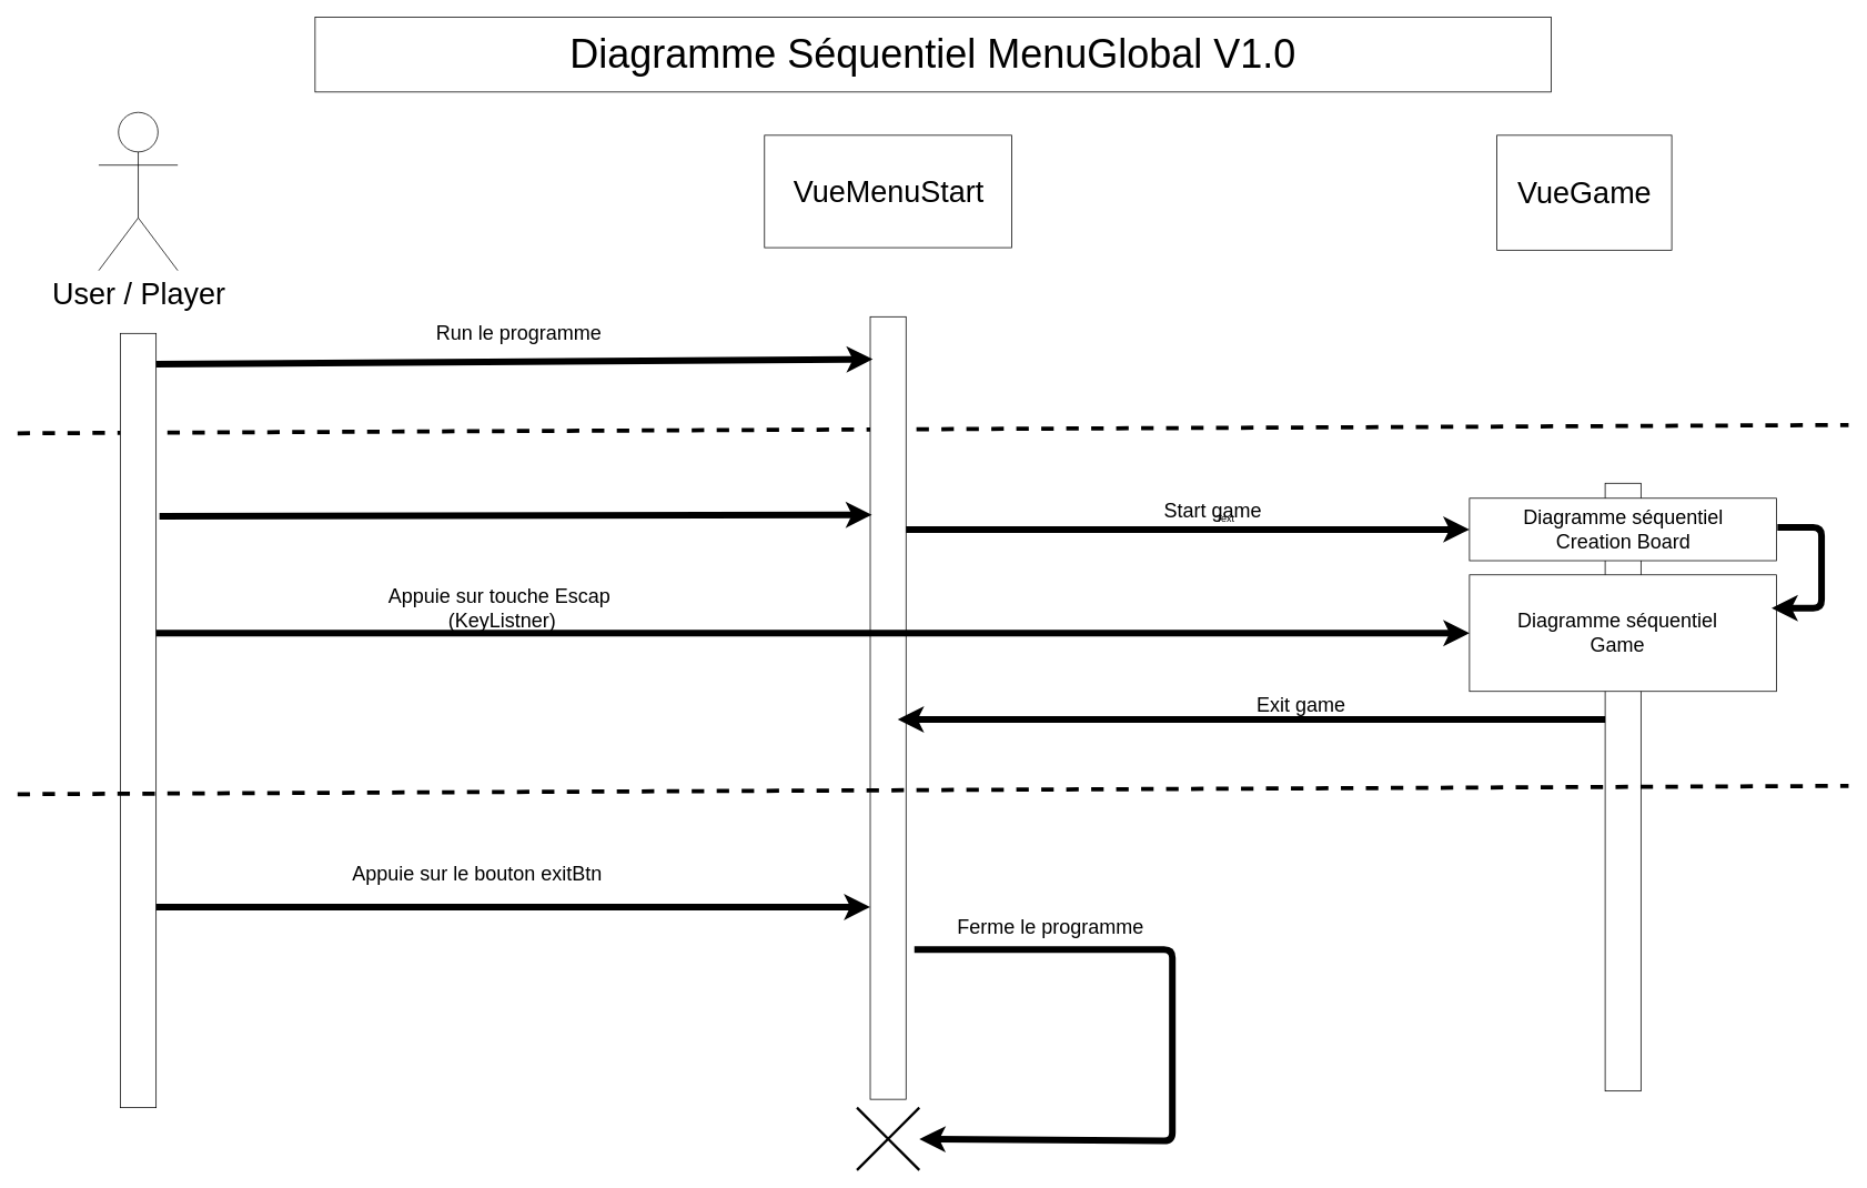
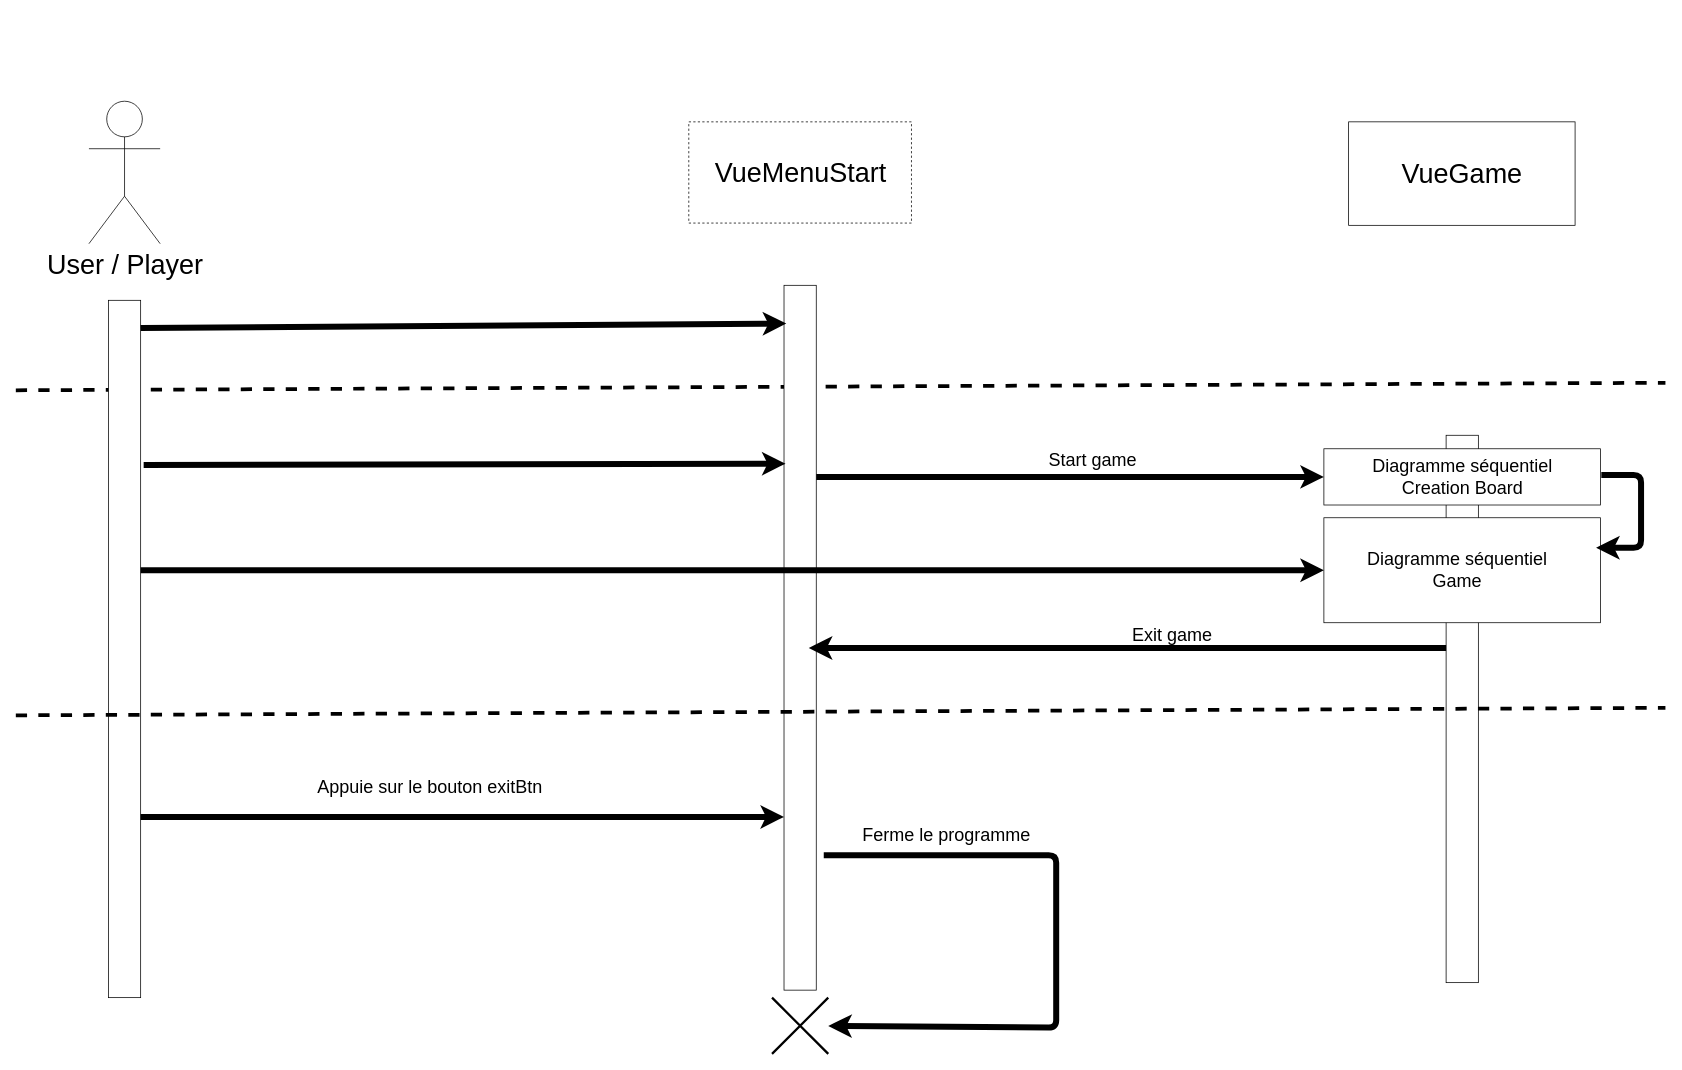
- <mxCell id="6" value="&lt;font style=&quot;font-size: 48px&quot;&gt;Diagramme Séquentiel MenuGlobal V1.0&lt;/font&gt;" style="rounded=0;whiteSpace=wrap;html=1;" vertex="1" parent="1"><mxGeometry x="378" y="20" width="1485" height="90" as="geometry" /></mxCell>
- <mxCell id="8" value="&lt;font style=&quot;font-size: 36px&quot;&gt;VueMenuStart&lt;/font&gt;" style="html=1;" vertex="1" parent="1"><mxGeometry x="918" y="162" width="297" height="135" as="geometry" /></mxCell>
+ <mxCell id="8" value="&lt;font style=&quot;font-size: 36px&quot;&gt;VueMenuStart&lt;/font&gt;" style="html=1;dashed=1;" vertex="1" parent="1"><mxGeometry x="918" y="162" width="297" height="135" as="geometry" /></mxCell>
- <mxCell id="9" value="&lt;font style=&quot;font-size: 36px&quot;&gt;VueGame&lt;/font&gt;" style="html=1;" vertex="1" parent="1"><mxGeometry x="1798" y="162" width="210" height="138" as="geometry" /></mxCell>
+ <mxCell id="9" value="&lt;font style=&quot;font-size: 36px&quot;&gt;VueGame&lt;/font&gt;" style="html=1;" vertex="1" parent="1"><mxGeometry x="1798" y="162" width="302" height="138" as="geometry" /></mxCell>
- <mxCell id="14" value="&lt;span style=&quot;font-size: 24px&quot;&gt;Run le programme&lt;/span&gt;" style="text;html=1;strokeColor=none;fillColor=none;align=center;verticalAlign=middle;whiteSpace=wrap;rounded=0;" vertex="1" parent="1"><mxGeometry x="428" y="360" width="390" height="80" as="geometry" /></mxCell>
- <mxCell id="29" value="Text" style="text;html=1;resizable=0;points=[];autosize=1;align=left;verticalAlign=top;spacingTop=-4;" vertex="1" parent="1"><mxGeometry x="1459" y="613" width="40" height="20" as="geometry" /></mxCell>
- <mxCell id="20" value="&lt;span style=&quot;font-size: 24px&quot;&gt;Appuie sur touche Escap&amp;nbsp;&lt;br&gt;(KeyListner)&lt;/span&gt;" style="text;html=1;strokeColor=none;fillColor=none;align=center;verticalAlign=middle;whiteSpace=wrap;rounded=0;" vertex="1" parent="1"><mxGeometry x="408" y="690" width="390" height="80" as="geometry" /></mxCell>
